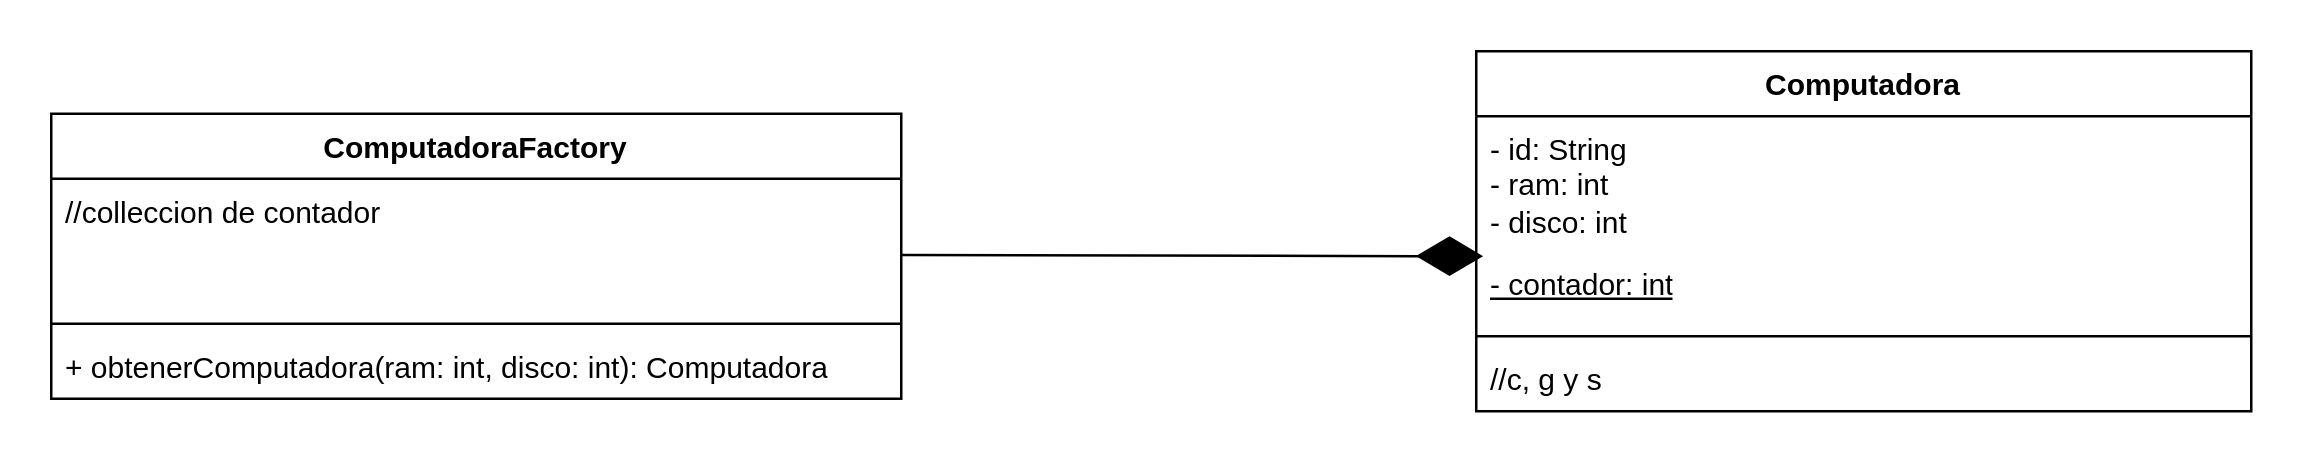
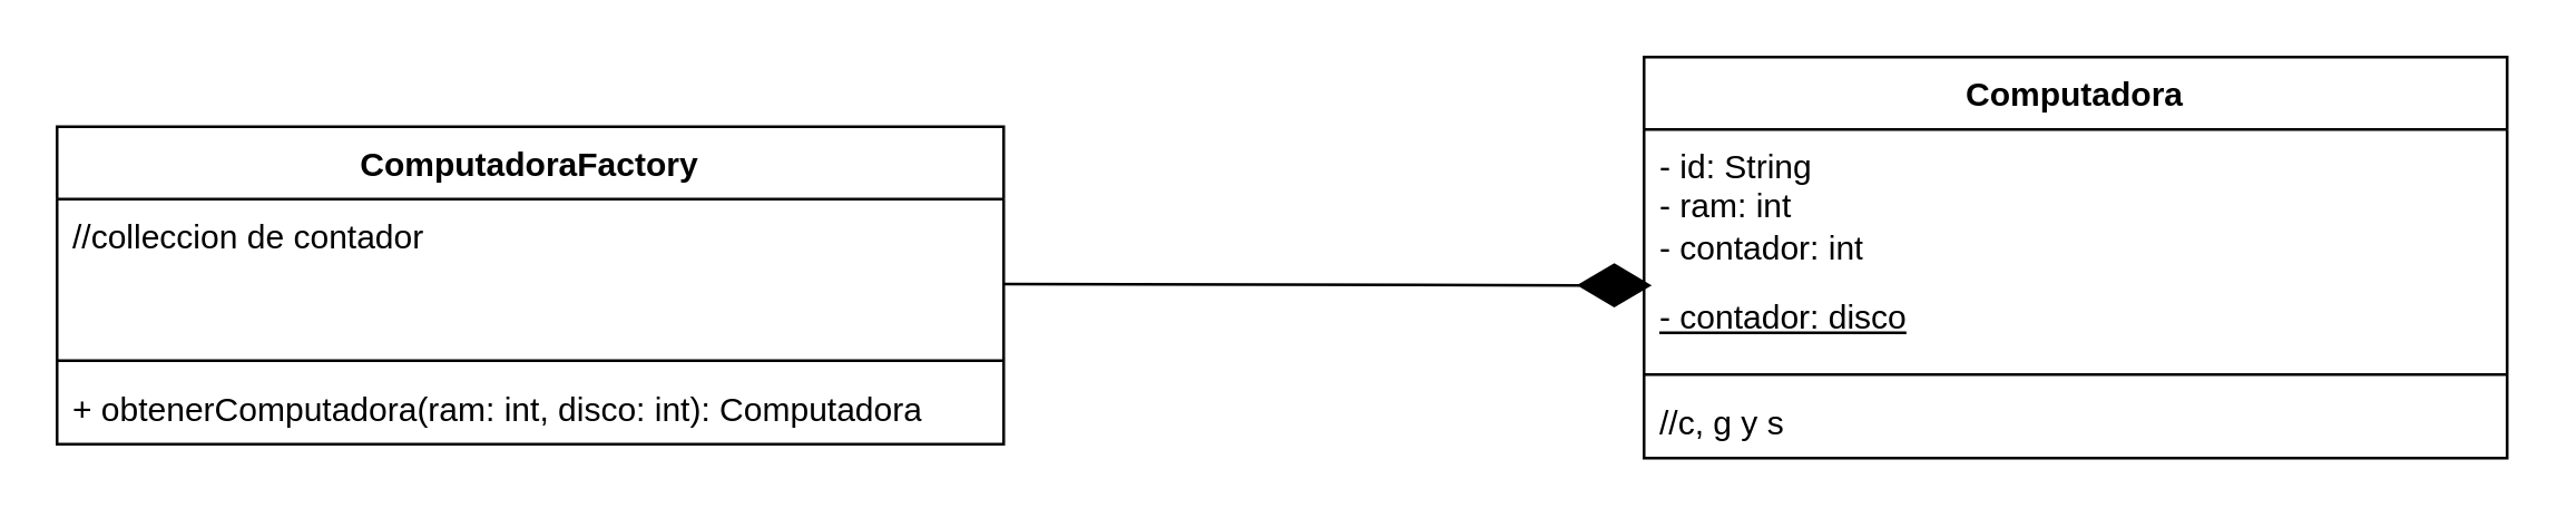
- <mxCell id="3" value="- id: String&lt;br&gt;- ram: int&lt;br&gt;- disco: int&lt;br&gt;" style="text;strokeColor=none;fillColor=none;align=left;verticalAlign=top;spacingLeft=4;spacingRight=4;overflow=hidden;rotatable=0;points=[[0,0.5],[1,0.5]];portConstraint=eastwest;whiteSpace=wrap;html=1;" vertex="1" parent="2"><mxGeometry y="26" width="310" height="54" as="geometry" /></mxCell>
+ <mxCell id="3" value="- id: String&lt;br&gt;- ram: int&lt;br&gt;- contador: int&lt;br&gt;" style="text;strokeColor=none;fillColor=none;align=left;verticalAlign=top;spacingLeft=4;spacingRight=4;overflow=hidden;rotatable=0;points=[[0,0.5],[1,0.5]];portConstraint=eastwest;whiteSpace=wrap;html=1;" vertex="1" parent="2"><mxGeometry y="26" width="310" height="54" as="geometry" /></mxCell>
- <mxCell id="4" value="&lt;u&gt;- contador: int&lt;/u&gt;" style="text;strokeColor=none;fillColor=none;align=left;verticalAlign=top;spacingLeft=4;spacingRight=4;overflow=hidden;rotatable=0;points=[[0,0.5],[1,0.5]];portConstraint=eastwest;whiteSpace=wrap;html=1;" vertex="1" parent="2"><mxGeometry y="80" width="310" height="30" as="geometry" /></mxCell>
+ <mxCell id="4" value="&lt;u&gt;- contador: disco&lt;/u&gt;" style="text;strokeColor=none;fillColor=none;align=left;verticalAlign=top;spacingLeft=4;spacingRight=4;overflow=hidden;rotatable=0;points=[[0,0.5],[1,0.5]];portConstraint=eastwest;whiteSpace=wrap;html=1;" vertex="1" parent="2"><mxGeometry y="80" width="310" height="30" as="geometry" /></mxCell>
